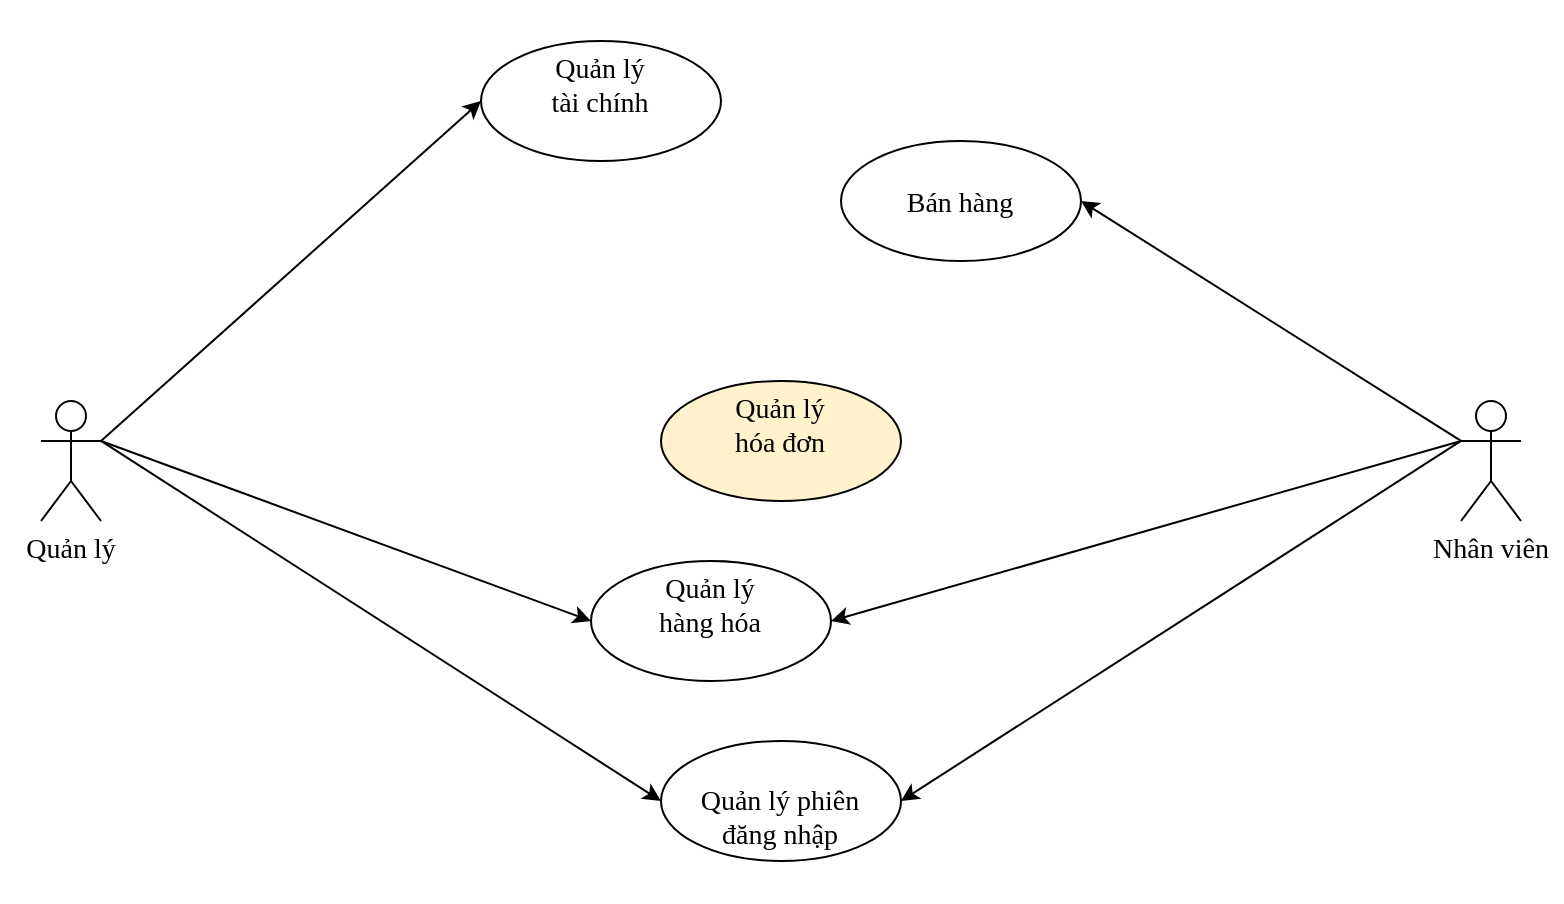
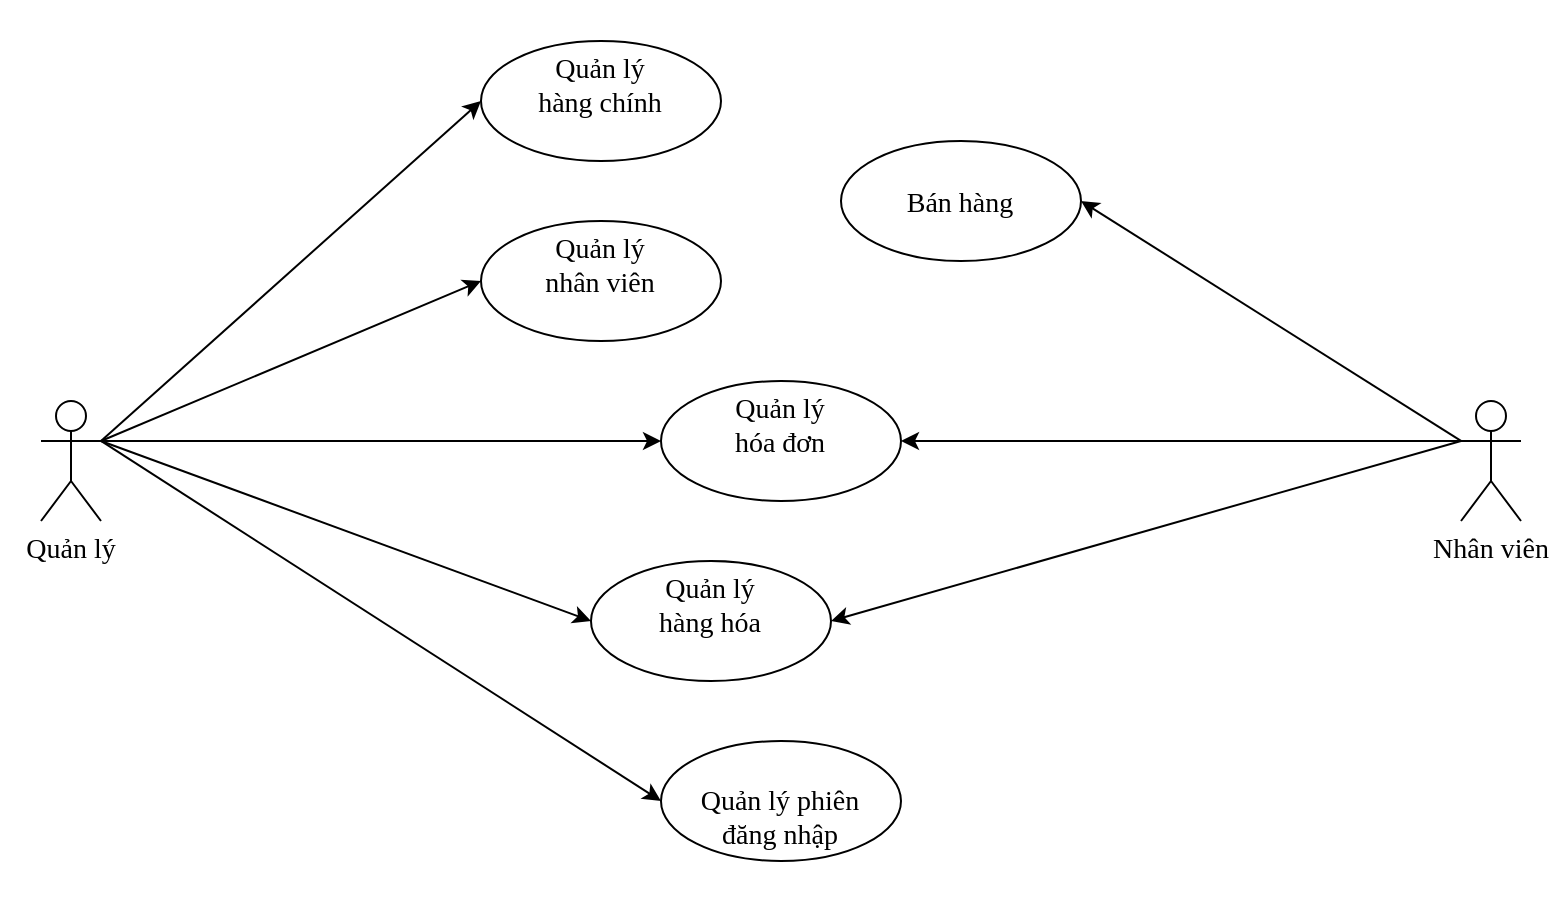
- <mxCell id="7" value="Quản lý&lt;br style=&quot;font-size: 14px;&quot;&gt;tài chính&lt;br style=&quot;font-size: 14px;&quot;&gt;" style="ellipse;whiteSpace=wrap;html=1;fontSize=14;fontFamily=Times New Roman;verticalAlign=top;strokeWidth=1;" vertex="1" parent="1"><mxGeometry x="240" y="20" width="120" height="60" as="geometry" /></mxCell>
+ <mxCell id="7" value="Quản lý&lt;br style=&quot;font-size: 14px;&quot;&gt;hàng chính&lt;br style=&quot;font-size: 14px;&quot;&gt;" style="ellipse;whiteSpace=wrap;html=1;fontSize=14;fontFamily=Times New Roman;verticalAlign=top;strokeWidth=1;" vertex="1" parent="1"><mxGeometry x="240" y="20" width="120" height="60" as="geometry" /></mxCell>
+ <mxCell id="4" value="Quản lý&lt;br style=&quot;font-size: 14px;&quot;&gt;nhân viên" style="ellipse;whiteSpace=wrap;html=1;fontSize=14;fontFamily=Times New Roman;verticalAlign=top;strokeWidth=1;" vertex="1" parent="1"><mxGeometry x="240" y="110" width="120" height="60" as="geometry" /></mxCell>
+ <mxCell id="13" value="" style="endArrow=classic;html=1;rounded=0;fontSize=14;strokeWidth=1;entryX=0;entryY=0.5;entryDx=0;entryDy=0;exitX=1;exitY=0.333;exitDx=0;exitDy=0;exitPerimeter=0;" edge="1" parent="1" source="3" target="4"><mxGeometry width="50" height="50" relative="1" as="geometry"><mxPoint x="170" y="120" as="sourcePoint" /><mxPoint x="340" y="230" as="targetPoint" /></mxGeometry></mxCell>
+ <mxCell id="12" value="" style="endArrow=classic;html=1;rounded=0;fontSize=14;strokeWidth=1;entryX=0;entryY=0.5;entryDx=0;entryDy=0;exitX=1;exitY=0.333;exitDx=0;exitDy=0;exitPerimeter=0;" edge="1" parent="1" source="3" target="8"><mxGeometry width="50" height="50" relative="1" as="geometry"><mxPoint x="130" y="180" as="sourcePoint" /><mxPoint x="340" y="310" as="targetPoint" /></mxGeometry></mxCell>
- <mxCell id="8" value="Quản lý &lt;br style=&quot;font-size: 14px;&quot;&gt;hóa đơn" style="ellipse;whiteSpace=wrap;html=1;fontSize=14;fontFamily=Times New Roman;verticalAlign=top;strokeWidth=1;fillColor=#fff2cc;" vertex="1" parent="1"><mxGeometry x="330" y="190" width="120" height="60" as="geometry" /></mxCell>
+ <mxCell id="8" value="Quản lý &lt;br style=&quot;font-size: 14px;&quot;&gt;hóa đơn" style="ellipse;whiteSpace=wrap;html=1;fontSize=14;fontFamily=Times New Roman;verticalAlign=top;strokeWidth=1;" vertex="1" parent="1"><mxGeometry x="330" y="190" width="120" height="60" as="geometry" /></mxCell>
- <mxCell id="15" value="" style="endArrow=classic;html=1;rounded=0;fontSize=14;strokeWidth=1;entryX=1;entryY=0.5;entryDx=0;entryDy=0;exitX=0;exitY=0.333;exitDx=0;exitDy=0;exitPerimeter=0;" edge="1" parent="1" source="6" target="2"><mxGeometry width="50" height="50" relative="1" as="geometry"><mxPoint x="520" y="250" as="sourcePoint" /><mxPoint x="570" y="200" as="targetPoint" /></mxGeometry></mxCell>
+ <mxCell id="15" value="" style="endArrow=classic;html=1;rounded=0;fontSize=14;strokeWidth=1;exitX=0;exitY=0.333;exitDx=0;exitDy=0;exitPerimeter=0;" edge="1" parent="1" source="6" target="8"><mxGeometry width="50" height="50" relative="1" as="geometry"><mxPoint x="520" y="250" as="sourcePoint" /><mxPoint x="570" y="200" as="targetPoint" /></mxGeometry></mxCell>
